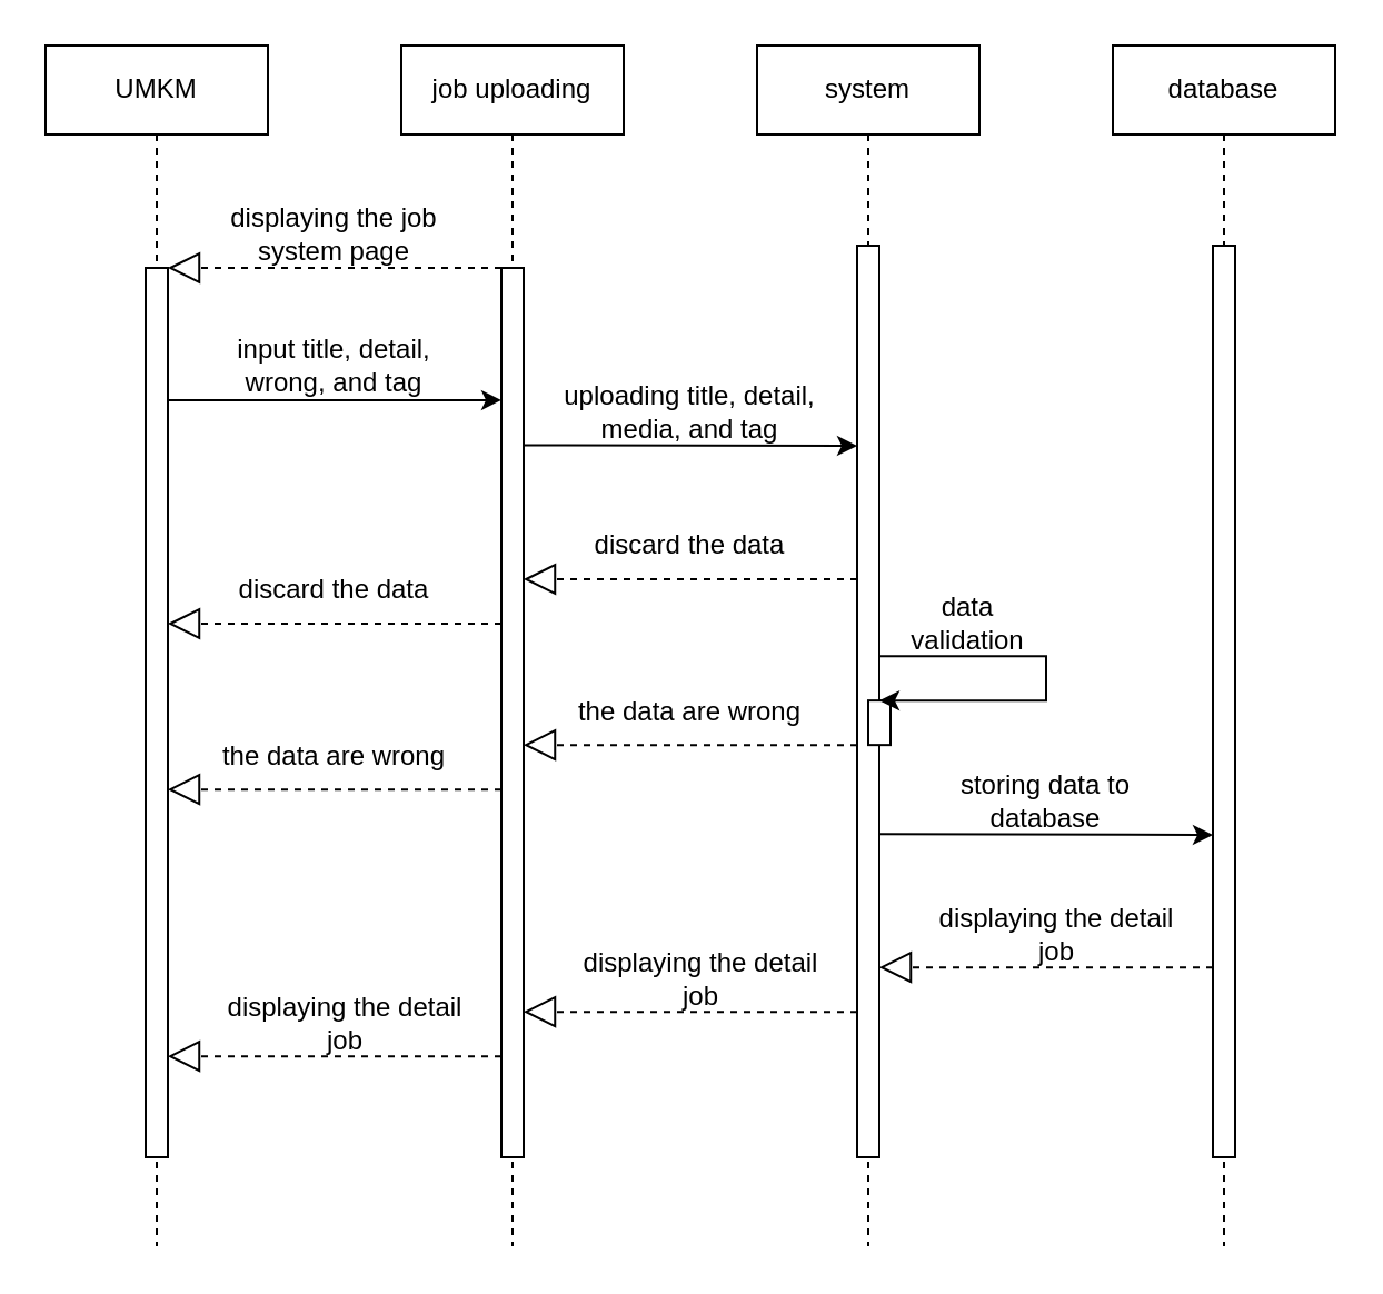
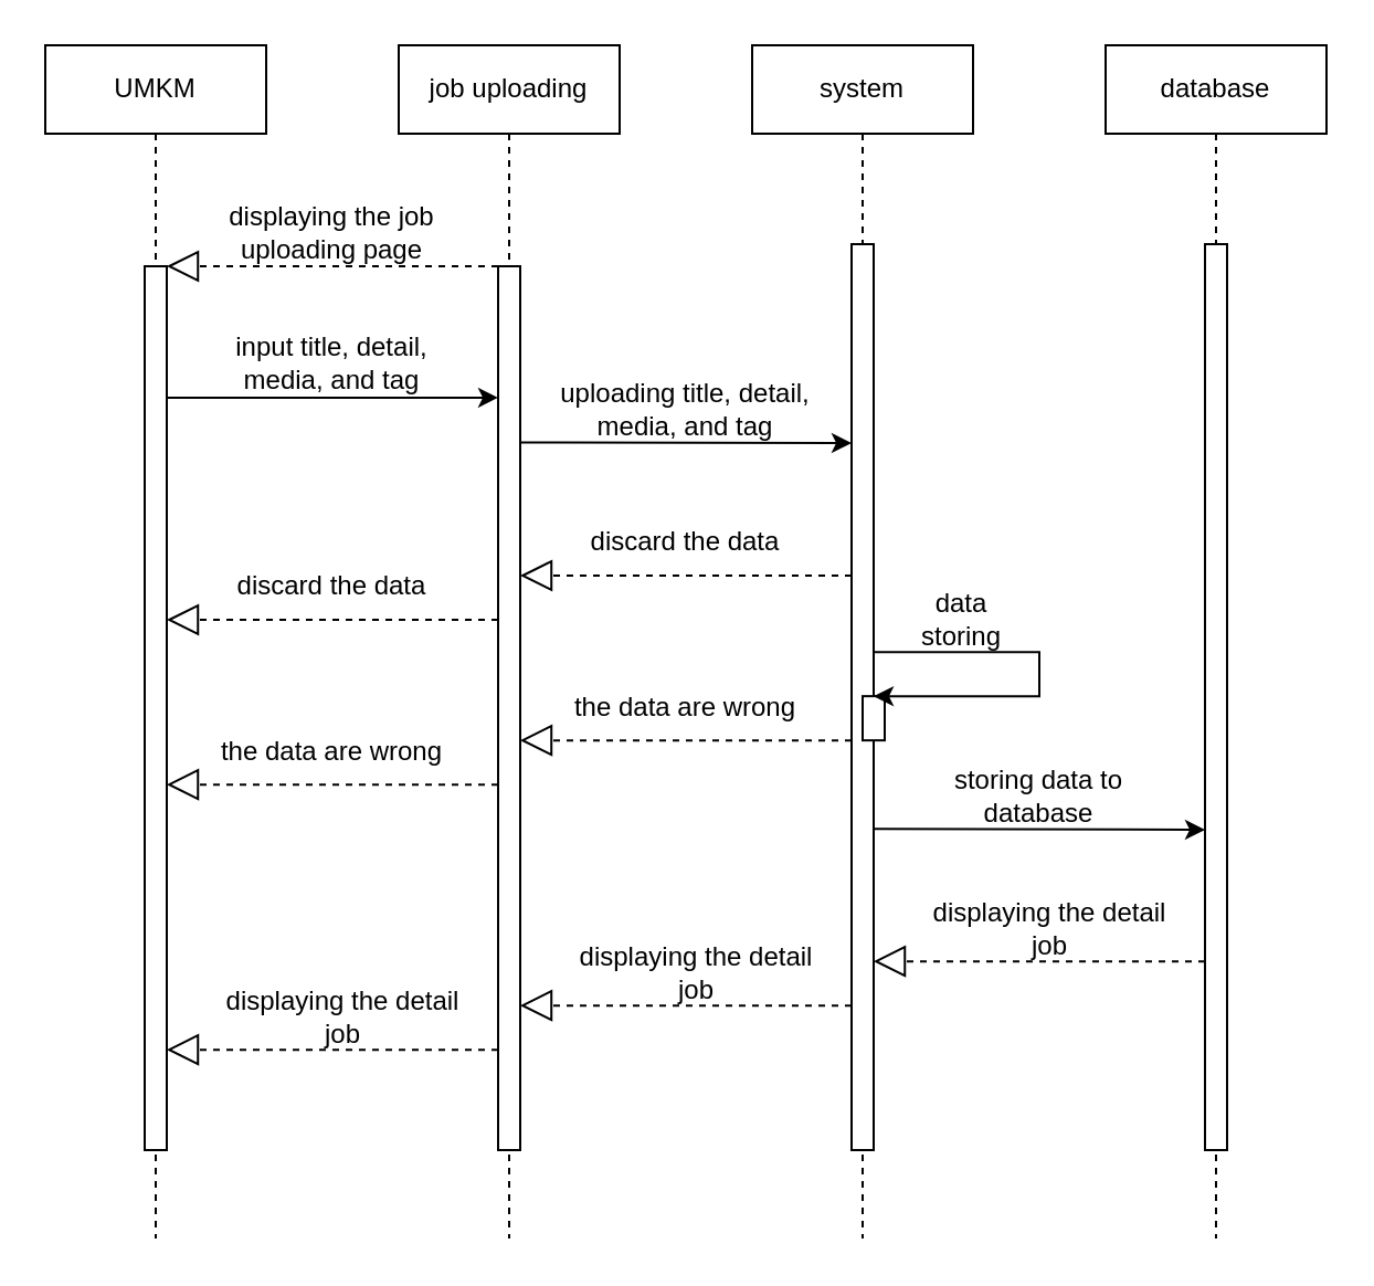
- <mxCell id="5" value="displaying the job system page" style="text;html=1;strokeColor=none;fillColor=none;align=center;verticalAlign=middle;whiteSpace=wrap;rounded=0;movable=1;resizable=1;rotatable=1;deletable=1;editable=1;locked=0;connectable=1;" vertex="1" parent="1"><mxGeometry x="90" y="90" width="120" height="30" as="geometry" /></mxCell>
+ <mxCell id="5" value="displaying the job uploading page" style="text;html=1;strokeColor=none;fillColor=none;align=center;verticalAlign=middle;whiteSpace=wrap;rounded=0;movable=1;resizable=1;rotatable=1;deletable=1;editable=1;locked=0;connectable=1;" vertex="1" parent="1"><mxGeometry x="90" y="90" width="120" height="30" as="geometry" /></mxCell>
- <mxCell id="9" value="input title, detail, wrong, and tag" style="text;html=1;strokeColor=none;fillColor=none;align=center;verticalAlign=middle;whiteSpace=wrap;rounded=0;movable=1;resizable=1;rotatable=1;deletable=1;editable=1;locked=0;connectable=1;" vertex="1" parent="1"><mxGeometry x="90" y="149.46" width="120" height="30" as="geometry" /></mxCell>
+ <mxCell id="9" value="input title, detail, media, and tag" style="text;html=1;strokeColor=none;fillColor=none;align=center;verticalAlign=middle;whiteSpace=wrap;rounded=0;movable=1;resizable=1;rotatable=1;deletable=1;editable=1;locked=0;connectable=1;" vertex="1" parent="1"><mxGeometry x="90" y="149.46" width="120" height="30" as="geometry" /></mxCell>
- <mxCell id="17" value="data validation" style="text;html=1;strokeColor=none;fillColor=none;align=center;verticalAlign=middle;whiteSpace=wrap;rounded=0;movable=1;resizable=1;rotatable=1;deletable=1;editable=1;locked=0;connectable=1;" vertex="1" parent="1"><mxGeometry x="405" y="264.57" width="60" height="30" as="geometry" /></mxCell>
+ <mxCell id="17" value="data storing" style="text;html=1;strokeColor=none;fillColor=none;align=center;verticalAlign=middle;whiteSpace=wrap;rounded=0;movable=1;resizable=1;rotatable=1;deletable=1;editable=1;locked=0;connectable=1;" vertex="1" parent="1"><mxGeometry x="405" y="264.57" width="60" height="30" as="geometry" /></mxCell>
